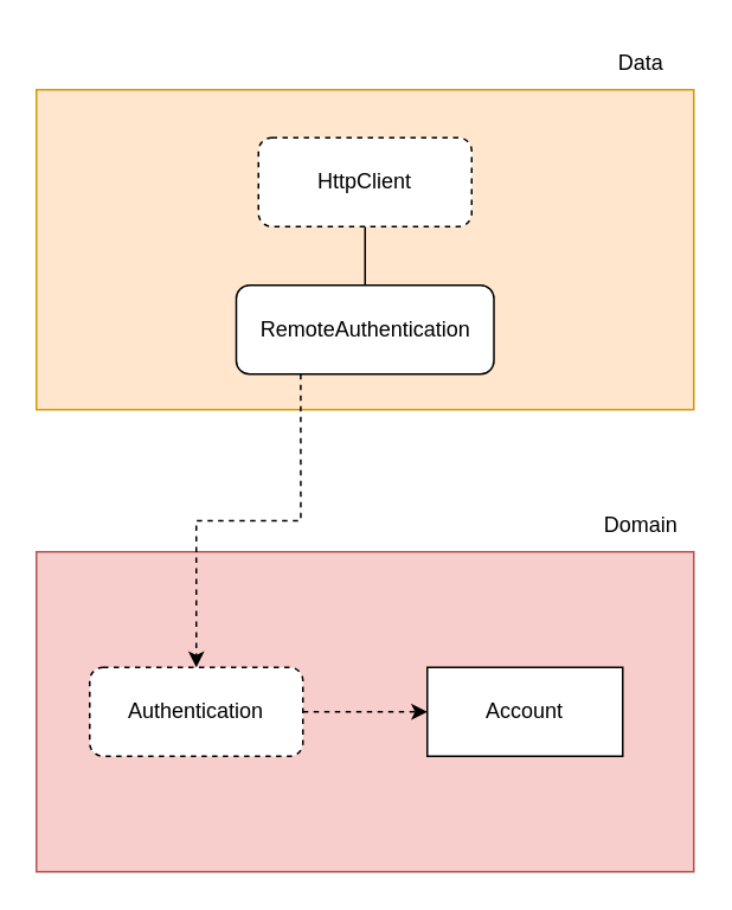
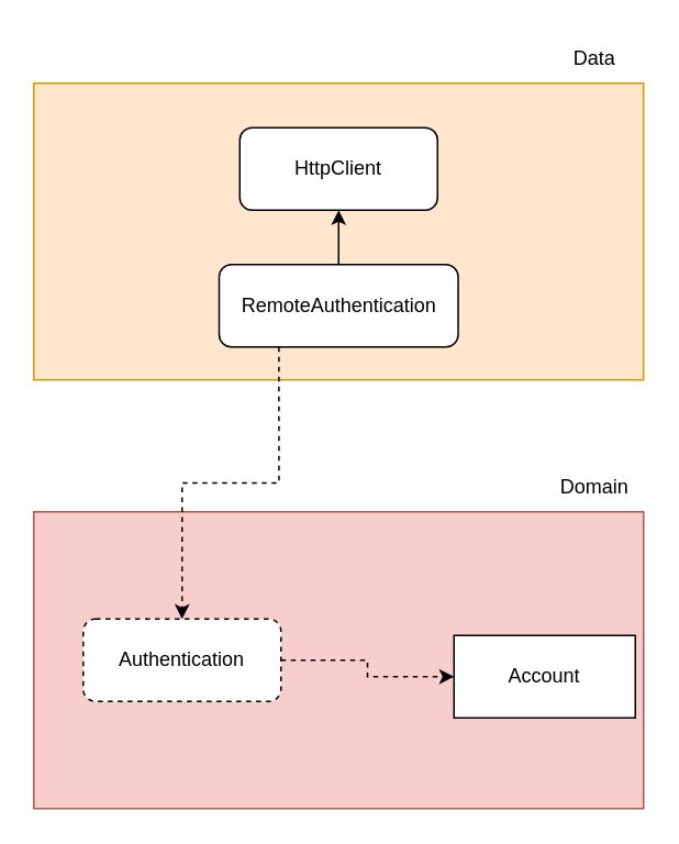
- <mxCell id="12" value="HttpClient" style="rounded=1;whiteSpace=wrap;html=1;dashed=1;" vertex="1" parent="1"><mxGeometry x="145" y="77" width="120" height="50" as="geometry" /></mxCell>
+ <mxCell id="12" value="HttpClient" style="rounded=1;whiteSpace=wrap;html=1;dashed=0;" vertex="1" parent="1"><mxGeometry x="145" y="77" width="120" height="50" as="geometry" /></mxCell>
- <mxCell id="8" style="edgeStyle=orthogonalEdgeStyle;rounded=0;orthogonalLoop=1;jettySize=auto;html=1;entryX=0.5;entryY=1;entryDx=0;entryDy=0;endArrow=none;" edge="1" parent="1" source="9" target="12"><mxGeometry relative="1" as="geometry" /></mxCell>
+ <mxCell id="8" style="edgeStyle=orthogonalEdgeStyle;rounded=0;orthogonalLoop=1;jettySize=auto;html=1;entryX=0.5;entryY=1;entryDx=0;entryDy=0;" edge="1" parent="1" source="9" target="12"><mxGeometry relative="1" as="geometry" /></mxCell>
- <mxCell id="3" value="Account" style="rounded=0;whiteSpace=wrap;html=1;" parent="1" vertex="1"><mxGeometry x="240" y="375" width="110" height="50" as="geometry" /></mxCell>
+ <mxCell id="3" value="Account" style="rounded=0;whiteSpace=wrap;html=1;" parent="1" vertex="1"><mxGeometry x="275" y="385" width="110" height="50" as="geometry" /></mxCell>
